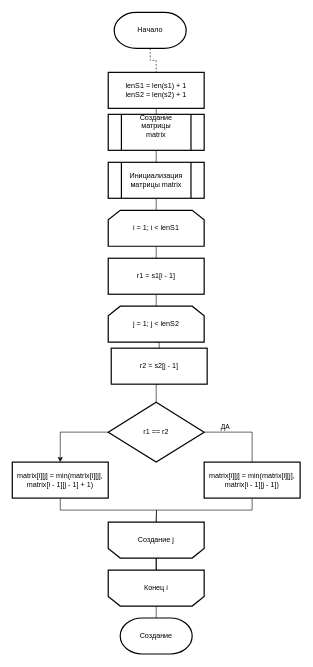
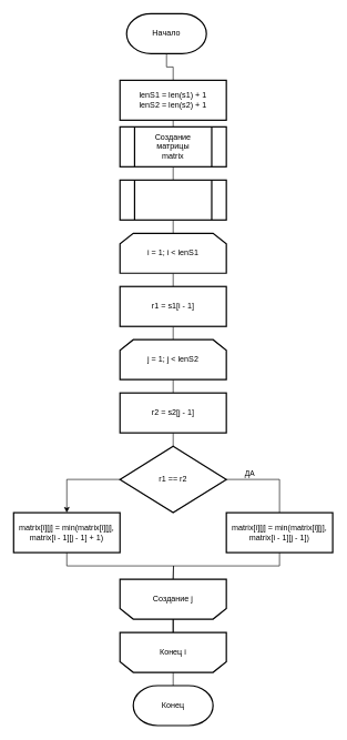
- <mxCell id="2" style="edgeStyle=orthogonalEdgeStyle;rounded=0;orthogonalLoop=1;jettySize=auto;html=1;exitX=0.5;exitY=1;exitDx=0;exitDy=0;exitPerimeter=0;entryX=0.5;entryY=0;entryDx=0;entryDy=0;endArrow=none;endFill=0;dashed=1;" parent="1" source="3" target="5" edge="1"><mxGeometry relative="1" as="geometry" /></mxCell>
+ <mxCell id="2" style="edgeStyle=orthogonalEdgeStyle;rounded=0;orthogonalLoop=1;jettySize=auto;html=1;exitX=0.5;exitY=1;exitDx=0;exitDy=0;exitPerimeter=0;entryX=0.5;entryY=0;entryDx=0;entryDy=0;endArrow=none;endFill=0;" parent="1" source="3" target="5" edge="1"><mxGeometry relative="1" as="geometry" /></mxCell>
- <mxCell id="8" value="Создание матрицы matrix" style="text;html=1;strokeColor=none;fillColor=none;align=center;verticalAlign=middle;whiteSpace=wrap;rounded=0;" parent="1" vertex="1"><mxGeometry x="230" y="195" width="60" height="30" as="geometry" /></mxCell>
+ <mxCell id="8" value="Создание матрицы matrix" style="text;html=1;strokeColor=none;fillColor=none;align=center;verticalAlign=middle;whiteSpace=wrap;rounded=0;" parent="1" vertex="1"><mxGeometry x="230" y="205" width="60" height="30" as="geometry" /></mxCell>
- <mxCell id="11" value="Инициализация матрицы matrix" style="text;html=1;strokeColor=none;fillColor=none;align=center;verticalAlign=middle;whiteSpace=wrap;rounded=0;" parent="1" vertex="1"><mxGeometry x="230" y="285" width="60" height="30" as="geometry" /></mxCell>
- <mxCell id="17" value="r2 = s2[j - 1]" style="rounded=0;whiteSpace=wrap;html=1;strokeWidth=2;" parent="1" vertex="1"><mxGeometry x="185" y="580" width="160" height="60" as="geometry" /></mxCell>
+ <mxCell id="17" value="r2 = s2[j - 1]" style="rounded=0;whiteSpace=wrap;html=1;strokeWidth=2;" parent="1" vertex="1"><mxGeometry x="180" y="590" width="160" height="60" as="geometry" /></mxCell>
- <mxCell id="26" value="Создание" style="strokeWidth=2;html=1;shape=mxgraph.flowchart.terminator;whiteSpace=wrap;" parent="1" vertex="1"><mxGeometry x="200" y="1030" width="120" height="60" as="geometry" /></mxCell>
+ <mxCell id="26" value="Конец" style="strokeWidth=2;html=1;shape=mxgraph.flowchart.terminator;whiteSpace=wrap;" parent="1" vertex="1"><mxGeometry x="200" y="1030" width="120" height="60" as="geometry" /></mxCell>
